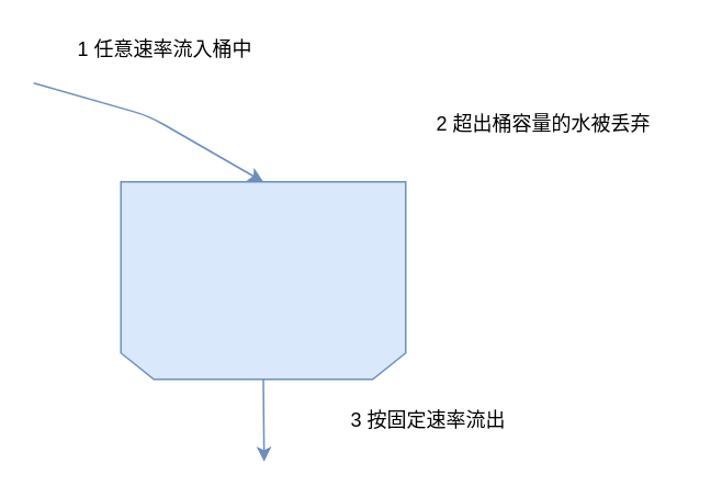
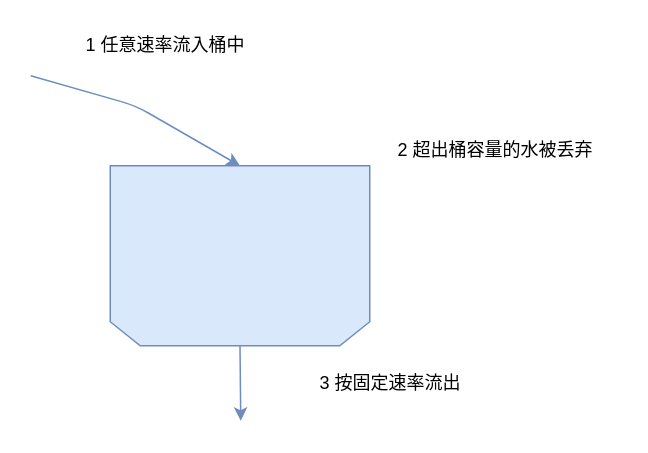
- <mxCell id="4" value="1 任意速率流入桶中" style="text;html=1;strokeColor=none;fillColor=none;align=center;verticalAlign=middle;whiteSpace=wrap;rounded=0;" vertex="1" parent="1"><mxGeometry x="40" y="20" width="120" height="20" as="geometry" /></mxCell>
+ <mxCell id="4" value="1 任意速率流入桶中" style="text;html=1;strokeColor=none;fillColor=none;align=center;verticalAlign=middle;whiteSpace=wrap;rounded=0;" vertex="1" parent="1"><mxGeometry x="50" y="20" width="120" height="20" as="geometry" /></mxCell>
- <mxCell id="7" value="&lt;span style=&quot;color: rgb(0 , 0 , 0) ; background-color: rgb(255 , 255 , 255)&quot;&gt;2 超出桶容量的水被丢弃&lt;/span&gt;" style="text;html=1;strokeColor=none;fillColor=none;align=center;verticalAlign=middle;whiteSpace=wrap;rounded=0;fontColor=#DAE8FC;" vertex="1" parent="1"><mxGeometry x="250" y="65" width="160" height="20" as="geometry" /></mxCell>
+ <mxCell id="7" value="&lt;span style=&quot;color: rgb(0 , 0 , 0) ; background-color: rgb(255 , 255 , 255)&quot;&gt;2 超出桶容量的水被丢弃&lt;/span&gt;" style="text;html=1;strokeColor=none;fillColor=none;align=center;verticalAlign=middle;whiteSpace=wrap;rounded=0;fontColor=#DAE8FC;" vertex="1" parent="1"><mxGeometry x="250" y="90" width="160" height="20" as="geometry" /></mxCell>
